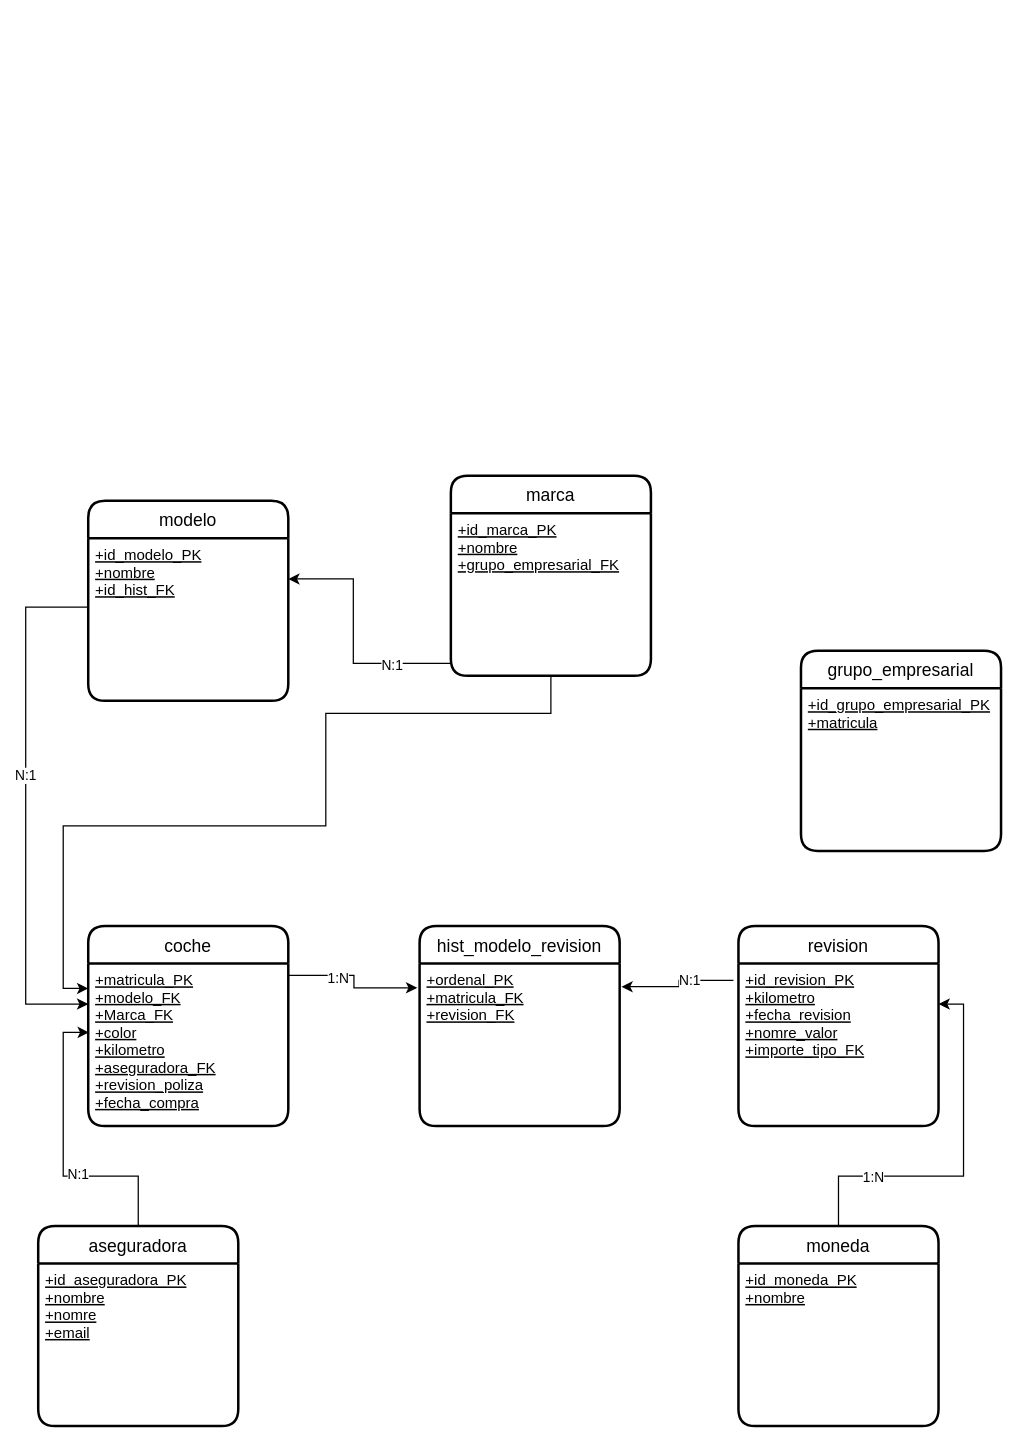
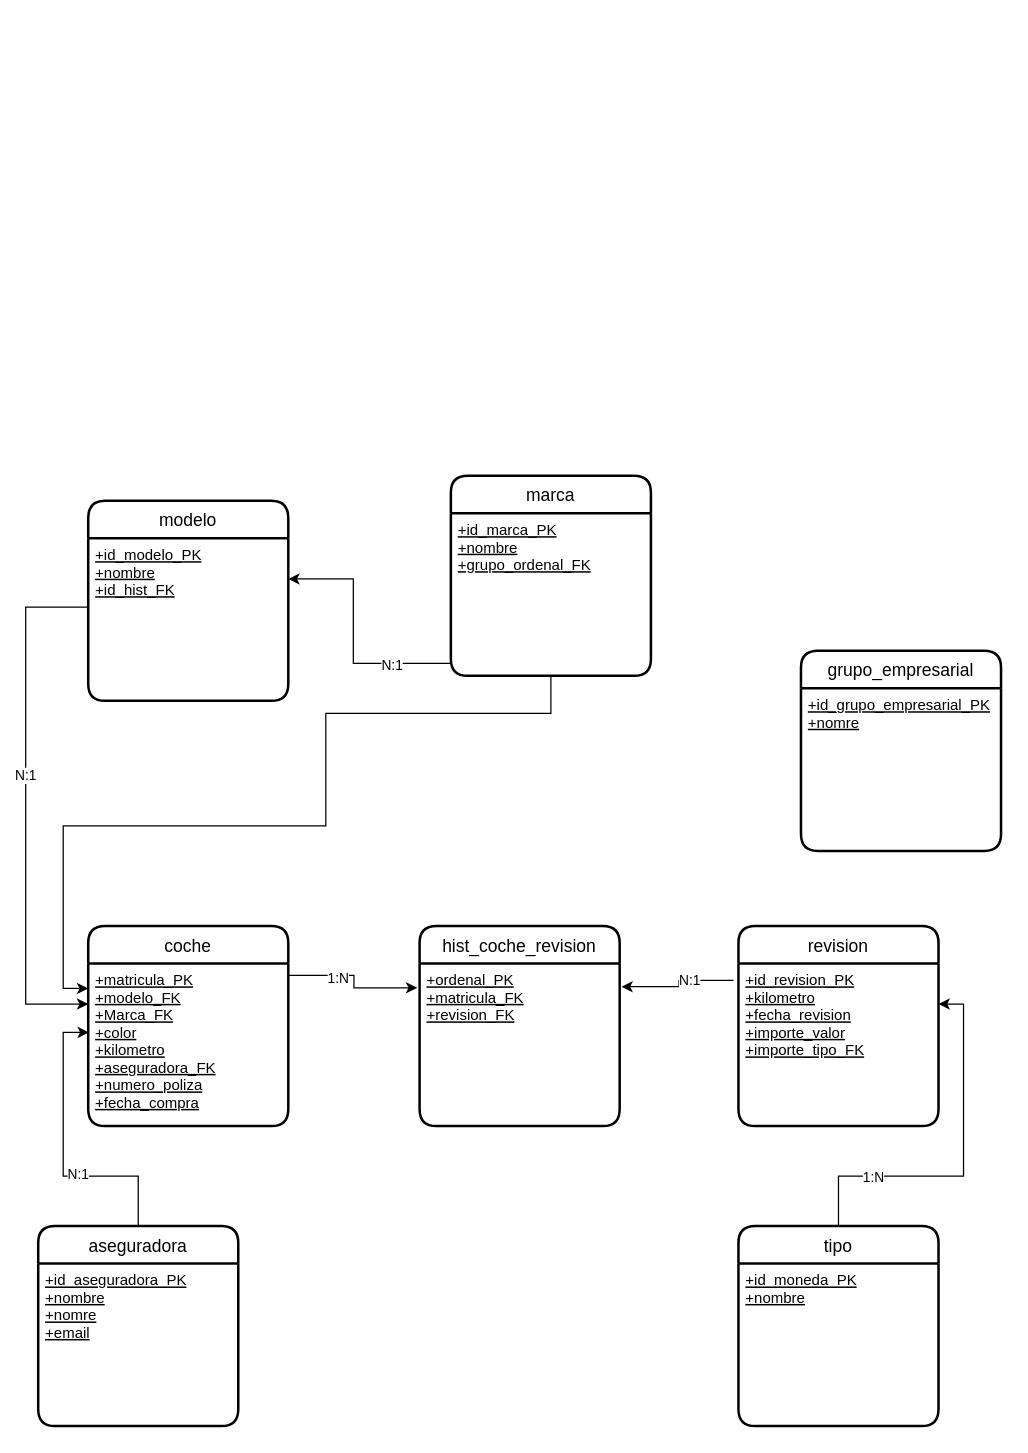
- <mxCell id="8" value="+id_marca_PK&#10;+nombre&#10;+grupo_empresarial_FK" style="align=left;strokeColor=none;fillColor=none;spacingLeft=4;fontSize=12;verticalAlign=top;resizable=0;rotatable=0;part=1;fontStyle=4" vertex="1" parent="7"><mxGeometry y="30" width="160" height="130" as="geometry" /></mxCell>
+ <mxCell id="8" value="+id_marca_PK&#10;+nombre&#10;+grupo_ordenal_FK" style="align=left;strokeColor=none;fillColor=none;spacingLeft=4;fontSize=12;verticalAlign=top;resizable=0;rotatable=0;part=1;fontStyle=4" vertex="1" parent="7"><mxGeometry y="30" width="160" height="130" as="geometry" /></mxCell>
- <mxCell id="10" value="+id_grupo_empresarial_PK&#10;+matricula" style="align=left;strokeColor=none;fillColor=none;spacingLeft=4;fontSize=12;verticalAlign=top;resizable=0;rotatable=0;part=1;fontStyle=4" vertex="1" parent="9"><mxGeometry y="30" width="160" height="130" as="geometry" /></mxCell>
+ <mxCell id="10" value="+id_grupo_empresarial_PK&#10;+nomre" style="align=left;strokeColor=none;fillColor=none;spacingLeft=4;fontSize=12;verticalAlign=top;resizable=0;rotatable=0;part=1;fontStyle=4" vertex="1" parent="9"><mxGeometry y="30" width="160" height="130" as="geometry" /></mxCell>
- <mxCell id="13" value="hist_modelo_revision" style="swimlane;childLayout=stackLayout;horizontal=1;startSize=30;horizontalStack=0;rounded=1;fontSize=14;fontStyle=0;strokeWidth=2;resizeParent=0;resizeLast=1;shadow=0;dashed=0;align=center;" vertex="1" parent="1"><mxGeometry x="335" y="740" width="160" height="160" as="geometry" /></mxCell>
+ <mxCell id="13" value="hist_coche_revision" style="swimlane;childLayout=stackLayout;horizontal=1;startSize=30;horizontalStack=0;rounded=1;fontSize=14;fontStyle=0;strokeWidth=2;resizeParent=0;resizeLast=1;shadow=0;dashed=0;align=center;" vertex="1" parent="1"><mxGeometry x="335" y="740" width="160" height="160" as="geometry" /></mxCell>
- <mxCell id="4" value="+matricula_PK&#10;+modelo_FK&#10;+Marca_FK&#10;+color&#10;+kilometro&#10;+aseguradora_FK&#10;+revision_poliza&#10;+fecha_compra" style="align=left;strokeColor=none;fillColor=none;spacingLeft=4;fontSize=12;verticalAlign=top;resizable=0;rotatable=0;part=1;fontStyle=4" vertex="1" parent="3"><mxGeometry y="30" width="160" height="130" as="geometry" /></mxCell>
+ <mxCell id="4" value="+matricula_PK&#10;+modelo_FK&#10;+Marca_FK&#10;+color&#10;+kilometro&#10;+aseguradora_FK&#10;+numero_poliza&#10;+fecha_compra" style="align=left;strokeColor=none;fillColor=none;spacingLeft=4;fontSize=12;verticalAlign=top;resizable=0;rotatable=0;part=1;fontStyle=4" vertex="1" parent="3"><mxGeometry y="30" width="160" height="130" as="geometry" /></mxCell>
- <mxCell id="12" value="+id_revision_PK&#10;+kilometro&#10;+fecha_revision&#10;+nomre_valor&#10;+importe_tipo_FK" style="align=left;strokeColor=none;fillColor=none;spacingLeft=4;fontSize=12;verticalAlign=top;resizable=0;rotatable=0;part=1;fontStyle=4" vertex="1" parent="11"><mxGeometry y="30" width="160" height="130" as="geometry" /></mxCell>
+ <mxCell id="12" value="+id_revision_PK&#10;+kilometro&#10;+fecha_revision&#10;+importe_valor&#10;+importe_tipo_FK" style="align=left;strokeColor=none;fillColor=none;spacingLeft=4;fontSize=12;verticalAlign=top;resizable=0;rotatable=0;part=1;fontStyle=4" vertex="1" parent="11"><mxGeometry y="30" width="160" height="130" as="geometry" /></mxCell>
- <mxCell id="21" value="moneda" style="swimlane;childLayout=stackLayout;horizontal=1;startSize=30;horizontalStack=0;rounded=1;fontSize=14;fontStyle=0;strokeWidth=2;resizeParent=0;resizeLast=1;shadow=0;dashed=0;align=center;" vertex="1" parent="1"><mxGeometry x="590" y="980" width="160" height="160" as="geometry" /></mxCell>
+ <mxCell id="21" value="tipo" style="swimlane;childLayout=stackLayout;horizontal=1;startSize=30;horizontalStack=0;rounded=1;fontSize=14;fontStyle=0;strokeWidth=2;resizeParent=0;resizeLast=1;shadow=0;dashed=0;align=center;" vertex="1" parent="1"><mxGeometry x="590" y="980" width="160" height="160" as="geometry" /></mxCell>
